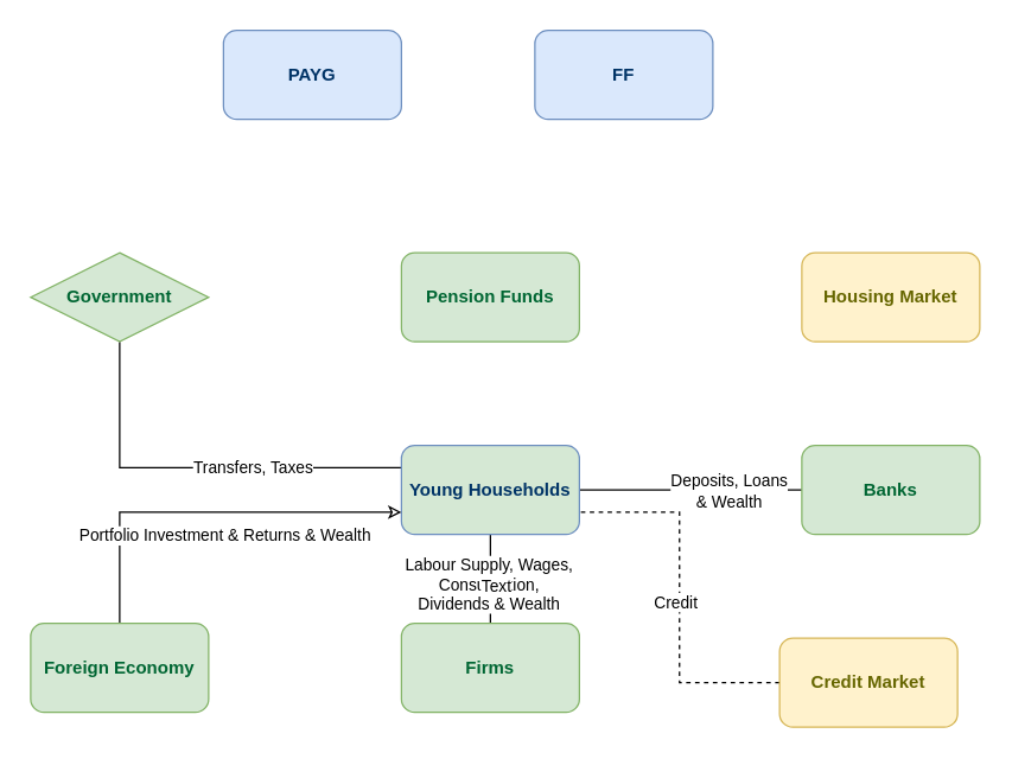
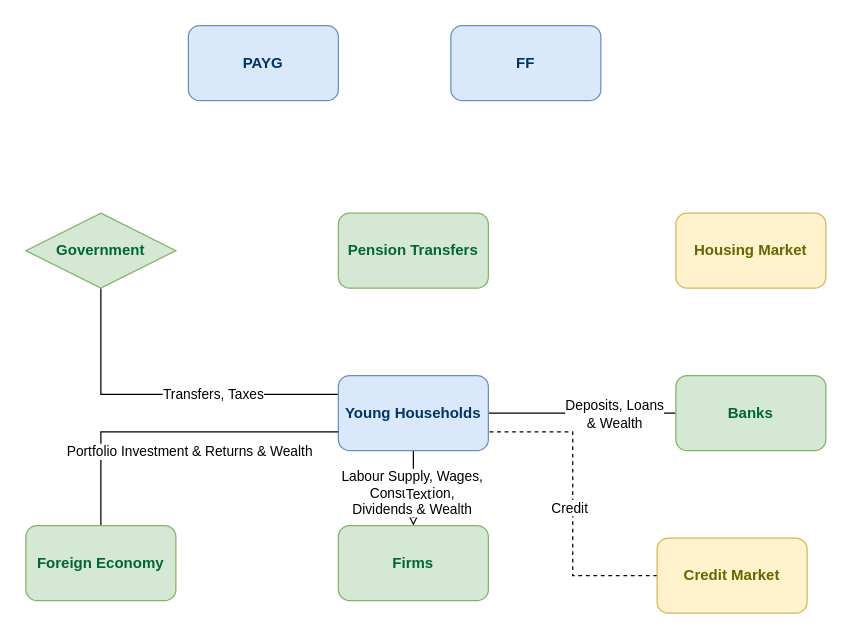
- <mxCell id="10" value="Pension Funds" style="rounded=1;whiteSpace=wrap;html=1;fillColor=#d5e8d4;strokeColor=#82b366;fontColor=#006633;fontStyle=1" vertex="1" parent="1"><mxGeometry x="270" y="170" width="120" height="60" as="geometry" /></mxCell>
+ <mxCell id="10" value="Pension Transfers" style="rounded=1;whiteSpace=wrap;html=1;fillColor=#d5e8d4;strokeColor=#82b366;fontColor=#006633;fontStyle=1" vertex="1" parent="1"><mxGeometry x="270" y="170" width="120" height="60" as="geometry" /></mxCell>
- <mxCell id="9" value="Young Households" style="rounded=1;whiteSpace=wrap;html=1;fillColor=#d5e8d4;strokeColor=#6c8ebf;fontColor=#003366;fontStyle=1;" vertex="1" parent="1"><mxGeometry x="270" y="300" width="120" height="60" as="geometry" /></mxCell>
+ <mxCell id="9" value="Young Households" style="rounded=1;whiteSpace=wrap;html=1;fillColor=#dae8fc;strokeColor=#6c8ebf;fontColor=#003366;fontStyle=1" vertex="1" parent="1"><mxGeometry x="270" y="300" width="120" height="60" as="geometry" /></mxCell>
- <mxCell id="18" style="edgeStyle=orthogonalEdgeStyle;rounded=0;orthogonalLoop=1;jettySize=auto;html=1;entryX=0;entryY=0.75;entryDx=0;entryDy=0;exitX=0.5;exitY=0;exitDx=0;exitDy=0;endArrow=classic;endFill=0;" edge="1" parent="1" source="20" target="9"><mxGeometry relative="1" as="geometry" /></mxCell>
+ <mxCell id="18" style="edgeStyle=orthogonalEdgeStyle;rounded=0;orthogonalLoop=1;jettySize=auto;html=1;entryX=0;entryY=0.75;entryDx=0;entryDy=0;exitX=0.5;exitY=0;exitDx=0;exitDy=0;endArrow=none;endFill=0;" edge="1" parent="1" source="20" target="9"><mxGeometry relative="1" as="geometry" /></mxCell>
- <mxCell id="4" style="edgeStyle=orthogonalEdgeStyle;rounded=0;orthogonalLoop=1;jettySize=auto;html=1;entryX=0.5;entryY=0;entryDx=0;entryDy=0;endArrow=none;endFill=0;" edge="1" parent="1" source="9" target="11"><mxGeometry relative="1" as="geometry" /></mxCell>
+ <mxCell id="4" style="edgeStyle=orthogonalEdgeStyle;rounded=0;orthogonalLoop=1;jettySize=auto;html=1;entryX=0.5;entryY=0;entryDx=0;entryDy=0;endArrow=classic;endFill=0;" edge="1" parent="1" source="9" target="11"><mxGeometry relative="1" as="geometry" /></mxCell>
